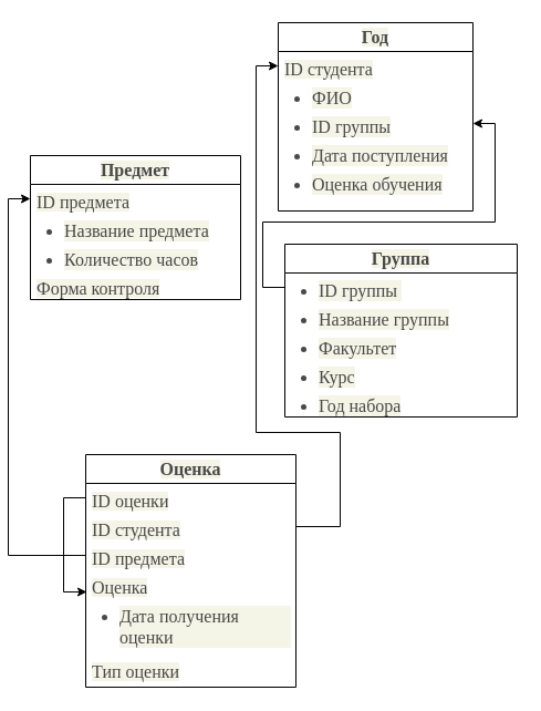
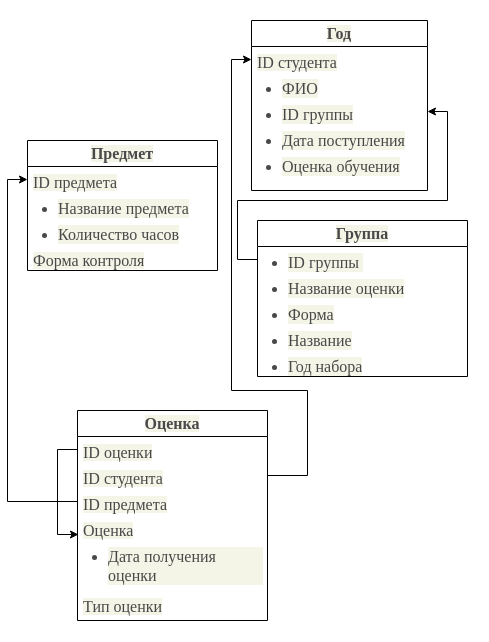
- <mxCell id="10" value="&lt;ul style=&quot;margin: 0px 0px 14px 25px; padding: 0px; scrollbar-color: rgb(92, 114, 101) transparent; box-sizing: inherit; display: flex; flex-direction: column; color: rgb(73, 73, 73); font-family: &amp;quot;Fira Sans&amp;quot;, serif; font-size: 16px; white-space-collapse: break-spaces; background-color: rgb(244, 244, 231);&quot;&gt;&lt;li style=&quot;margin: 0px; padding: 0px; scrollbar-color: rgb(92, 114, 101) transparent; box-sizing: inherit;&quot;&gt;Название группы&lt;/li&gt;&lt;/ul&gt;" style="text;strokeColor=none;fillColor=none;align=left;verticalAlign=top;spacingLeft=4;spacingRight=4;overflow=hidden;rotatable=0;points=[[0,0.5],[1,0.5]];portConstraint=eastwest;whiteSpace=wrap;html=1;" vertex="1" parent="8"><mxGeometry y="52" width="210" height="26" as="geometry" /></mxCell>
+ <mxCell id="10" value="&lt;ul style=&quot;margin: 0px 0px 14px 25px; padding: 0px; scrollbar-color: rgb(92, 114, 101) transparent; box-sizing: inherit; display: flex; flex-direction: column; color: rgb(73, 73, 73); font-family: &amp;quot;Fira Sans&amp;quot;, serif; font-size: 16px; white-space-collapse: break-spaces; background-color: rgb(244, 244, 231);&quot;&gt;&lt;li style=&quot;margin: 0px; padding: 0px; scrollbar-color: rgb(92, 114, 101) transparent; box-sizing: inherit;&quot;&gt;Название оценки&lt;/li&gt;&lt;/ul&gt;" style="text;strokeColor=none;fillColor=none;align=left;verticalAlign=top;spacingLeft=4;spacingRight=4;overflow=hidden;rotatable=0;points=[[0,0.5],[1,0.5]];portConstraint=eastwest;whiteSpace=wrap;html=1;" vertex="1" parent="8"><mxGeometry y="52" width="210" height="26" as="geometry" /></mxCell>
- <mxCell id="11" value="&lt;ul style=&quot;margin: 0px 0px 14px 25px; padding: 0px; scrollbar-color: rgb(92, 114, 101) transparent; box-sizing: inherit; display: flex; flex-direction: column; color: rgb(73, 73, 73); font-family: &amp;quot;Fira Sans&amp;quot;, serif; font-size: 16px; white-space-collapse: break-spaces; background-color: rgb(244, 244, 231);&quot;&gt;&lt;li style=&quot;margin: 0px; padding: 0px; scrollbar-color: rgb(92, 114, 101) transparent; box-sizing: inherit;&quot;&gt;Факультет&lt;/li&gt;&lt;/ul&gt;" style="text;strokeColor=none;fillColor=none;align=left;verticalAlign=top;spacingLeft=4;spacingRight=4;overflow=hidden;rotatable=0;points=[[0,0.5],[1,0.5]];portConstraint=eastwest;whiteSpace=wrap;html=1;" vertex="1" parent="8"><mxGeometry y="78" width="210" height="26" as="geometry" /></mxCell>
+ <mxCell id="11" value="&lt;ul style=&quot;margin: 0px 0px 14px 25px; padding: 0px; scrollbar-color: rgb(92, 114, 101) transparent; box-sizing: inherit; display: flex; flex-direction: column; color: rgb(73, 73, 73); font-family: &amp;quot;Fira Sans&amp;quot;, serif; font-size: 16px; white-space-collapse: break-spaces; background-color: rgb(244, 244, 231);&quot;&gt;&lt;li style=&quot;margin: 0px; padding: 0px; scrollbar-color: rgb(92, 114, 101) transparent; box-sizing: inherit;&quot;&gt;Форма&lt;/li&gt;&lt;/ul&gt;" style="text;strokeColor=none;fillColor=none;align=left;verticalAlign=top;spacingLeft=4;spacingRight=4;overflow=hidden;rotatable=0;points=[[0,0.5],[1,0.5]];portConstraint=eastwest;whiteSpace=wrap;html=1;" vertex="1" parent="8"><mxGeometry y="78" width="210" height="26" as="geometry" /></mxCell>
- <mxCell id="12" value="&lt;ul style=&quot;margin: 0px 0px 14px 25px; padding: 0px; scrollbar-color: rgb(92, 114, 101) transparent; box-sizing: inherit; display: flex; flex-direction: column; color: rgb(73, 73, 73); font-family: &amp;quot;Fira Sans&amp;quot;, serif; font-size: 16px; white-space-collapse: break-spaces; background-color: rgb(244, 244, 231);&quot;&gt;&lt;li style=&quot;margin: 0px; padding: 0px; scrollbar-color: rgb(92, 114, 101) transparent; box-sizing: inherit;&quot;&gt;Курс&lt;/li&gt;&lt;/ul&gt;" style="text;strokeColor=none;fillColor=none;align=left;verticalAlign=top;spacingLeft=4;spacingRight=4;overflow=hidden;rotatable=0;points=[[0,0.5],[1,0.5]];portConstraint=eastwest;whiteSpace=wrap;html=1;" vertex="1" parent="8"><mxGeometry y="104" width="210" height="26" as="geometry" /></mxCell>
+ <mxCell id="12" value="&lt;ul style=&quot;margin: 0px 0px 14px 25px; padding: 0px; scrollbar-color: rgb(92, 114, 101) transparent; box-sizing: inherit; display: flex; flex-direction: column; color: rgb(73, 73, 73); font-family: &amp;quot;Fira Sans&amp;quot;, serif; font-size: 16px; white-space-collapse: break-spaces; background-color: rgb(244, 244, 231);&quot;&gt;&lt;li style=&quot;margin: 0px; padding: 0px; scrollbar-color: rgb(92, 114, 101) transparent; box-sizing: inherit;&quot;&gt;Название&lt;/li&gt;&lt;/ul&gt;" style="text;strokeColor=none;fillColor=none;align=left;verticalAlign=top;spacingLeft=4;spacingRight=4;overflow=hidden;rotatable=0;points=[[0,0.5],[1,0.5]];portConstraint=eastwest;whiteSpace=wrap;html=1;" vertex="1" parent="8"><mxGeometry y="104" width="210" height="26" as="geometry" /></mxCell>
